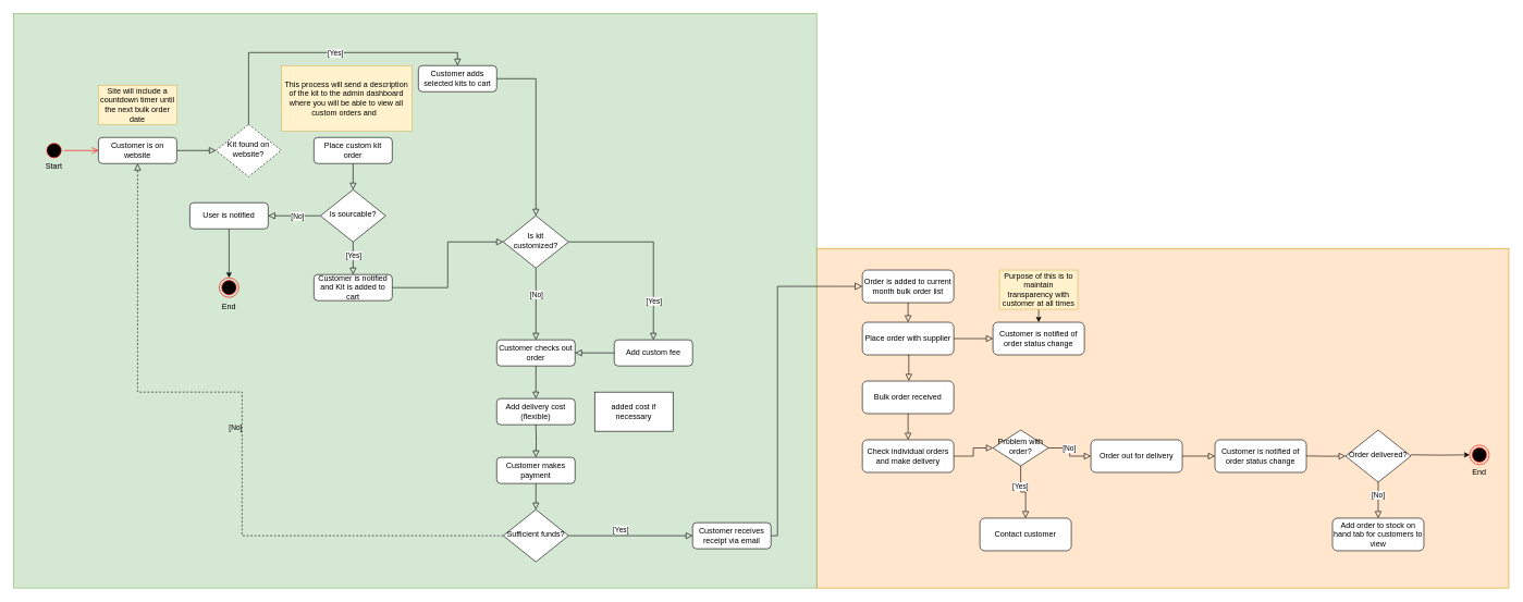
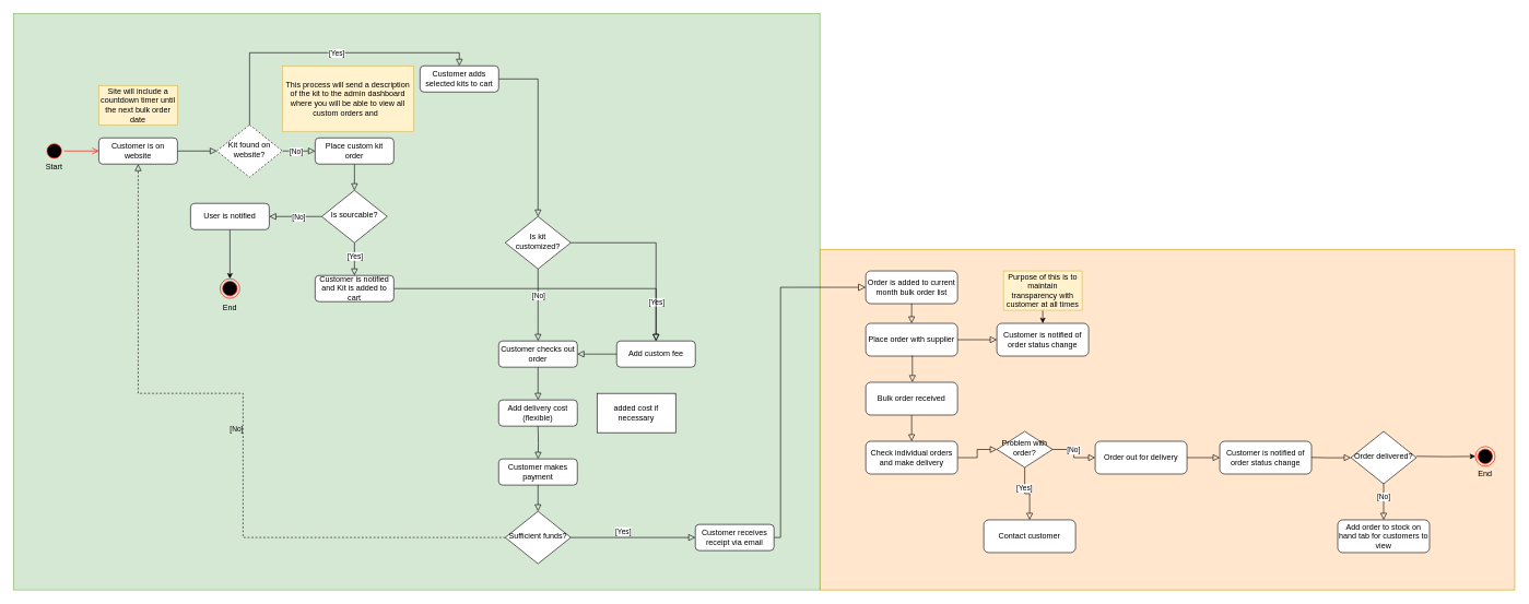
+ <mxCell id="50" style="edgeStyle=orthogonalEdgeStyle;rounded=0;orthogonalLoop=1;jettySize=auto;html=1;entryX=0;entryY=0.5;entryDx=0;entryDy=0;endSize=8;endArrow=block;endFill=0;" parent="1" source="52" target="54" edge="1"><mxGeometry relative="1" as="geometry" /></mxCell>
+ <mxCell id="51" value="[No]" style="edgeLabel;html=1;align=center;verticalAlign=middle;resizable=0;points=[];" parent="50" vertex="1" connectable="0"><mxGeometry x="-0.212" y="-1" relative="1" as="geometry"><mxPoint y="-1" as="offset" /></mxGeometry></mxCell>
- <mxCell id="63" style="edgeStyle=orthogonalEdgeStyle;rounded=0;orthogonalLoop=1;jettySize=auto;html=1;entryX=0;entryY=0.5;entryDx=0;entryDy=0;endArrow=block;endFill=0;endSize=8;" parent="1" source="64" target="10" edge="1"><mxGeometry relative="1" as="geometry" /></mxCell>
+ <mxCell id="63" style="edgeStyle=orthogonalEdgeStyle;rounded=0;orthogonalLoop=1;jettySize=auto;html=1;endArrow=block;endFill=0;endSize=8;" parent="1" source="64" target="11" edge="1"><mxGeometry relative="1" as="geometry" /></mxCell>
